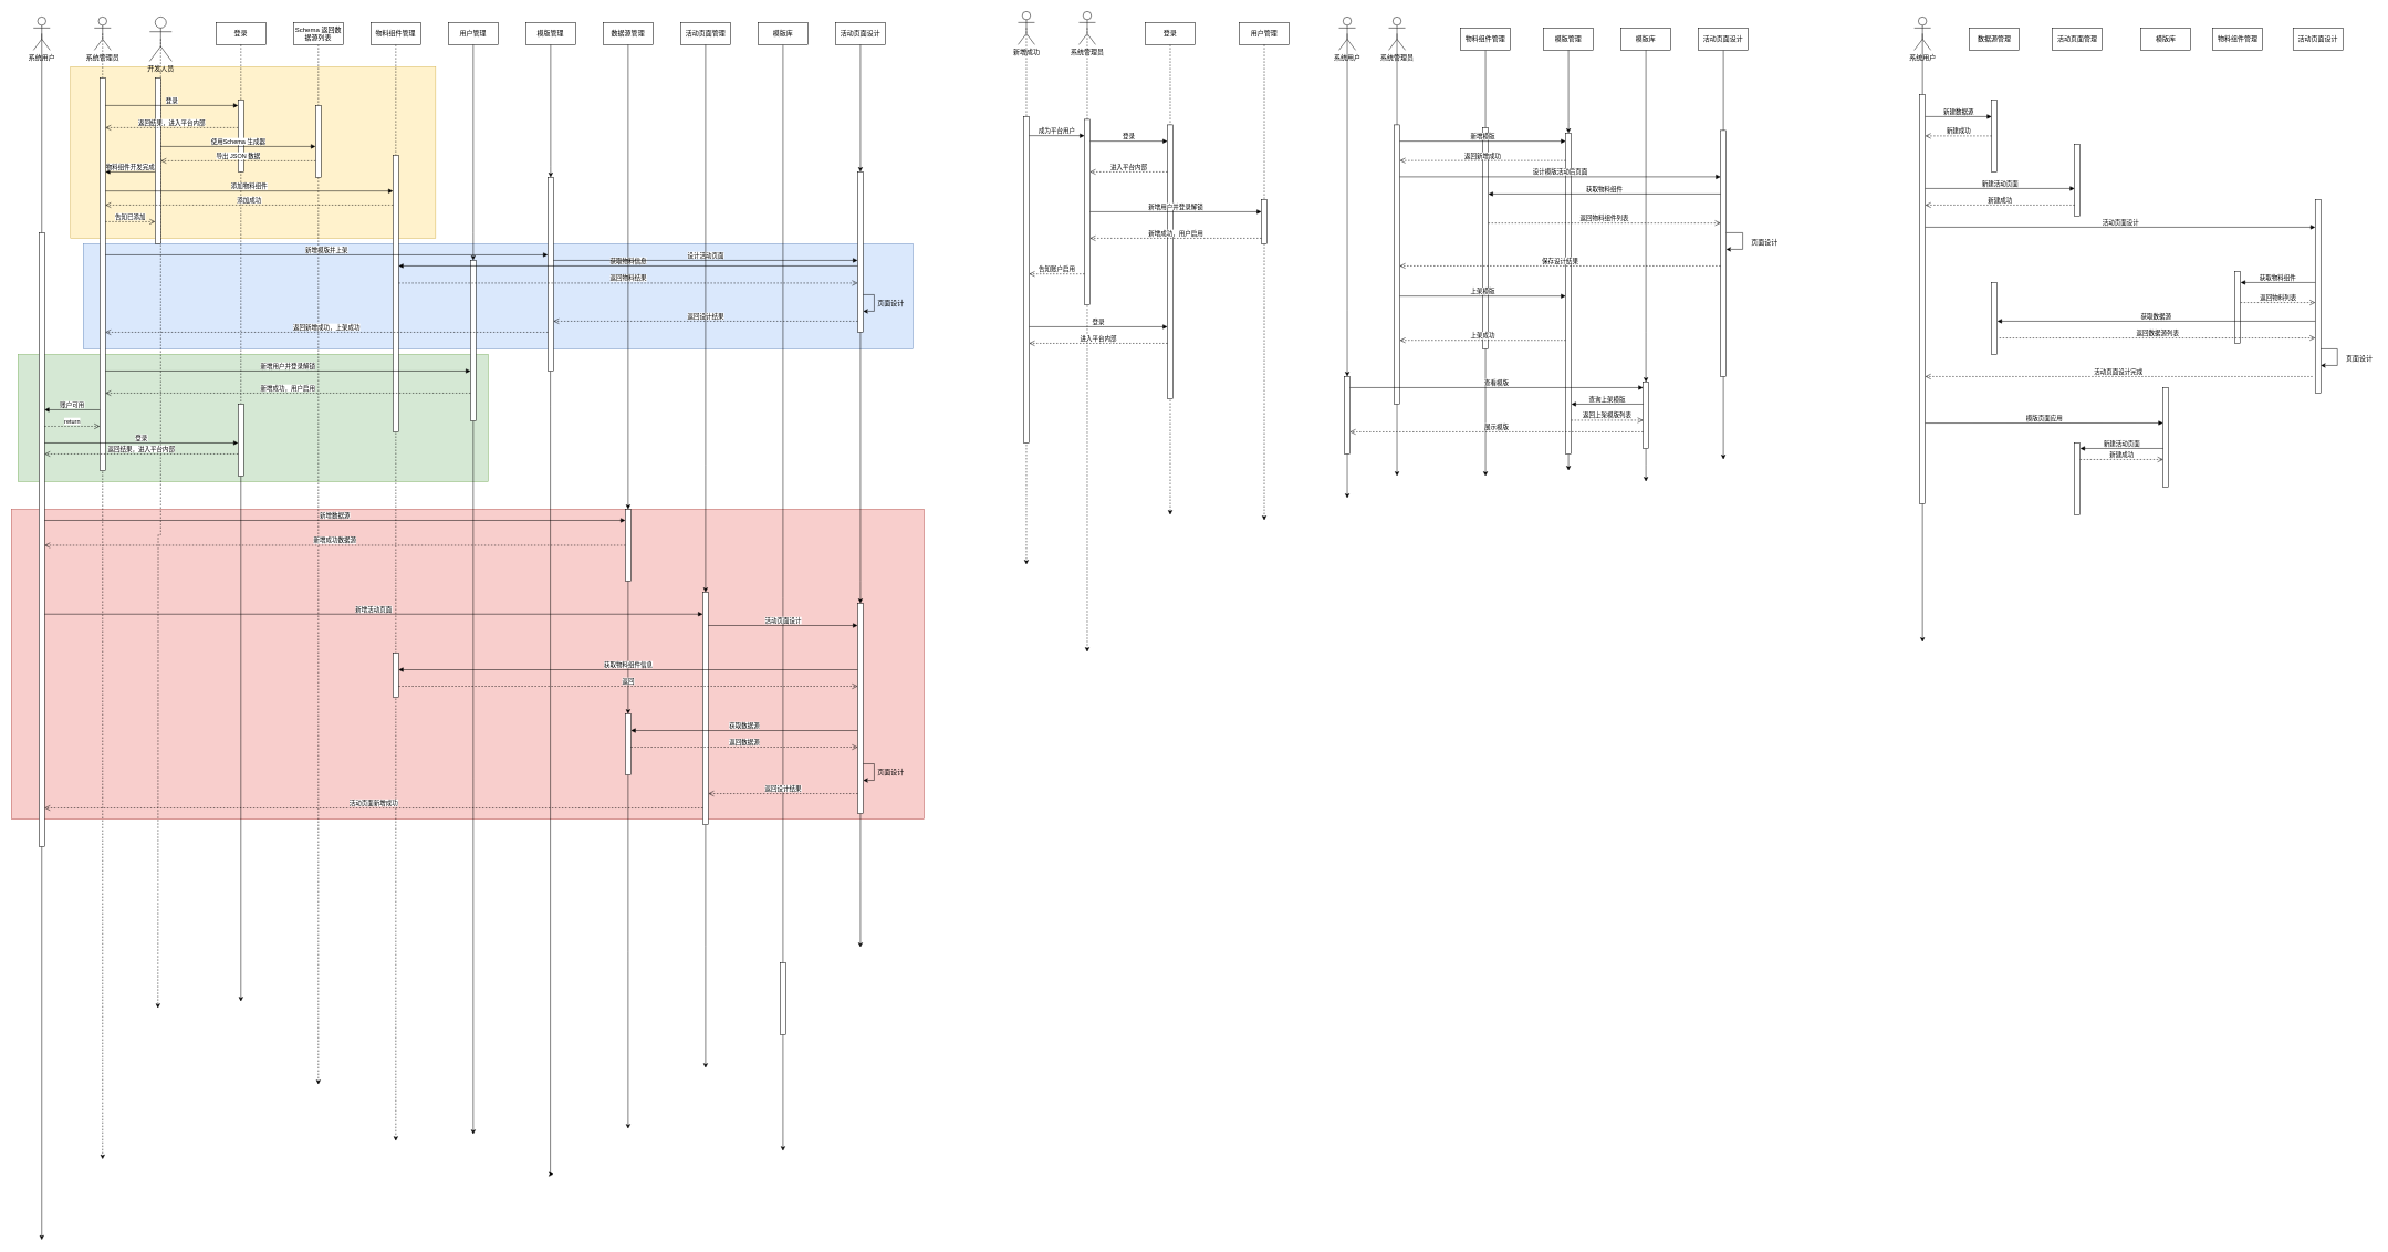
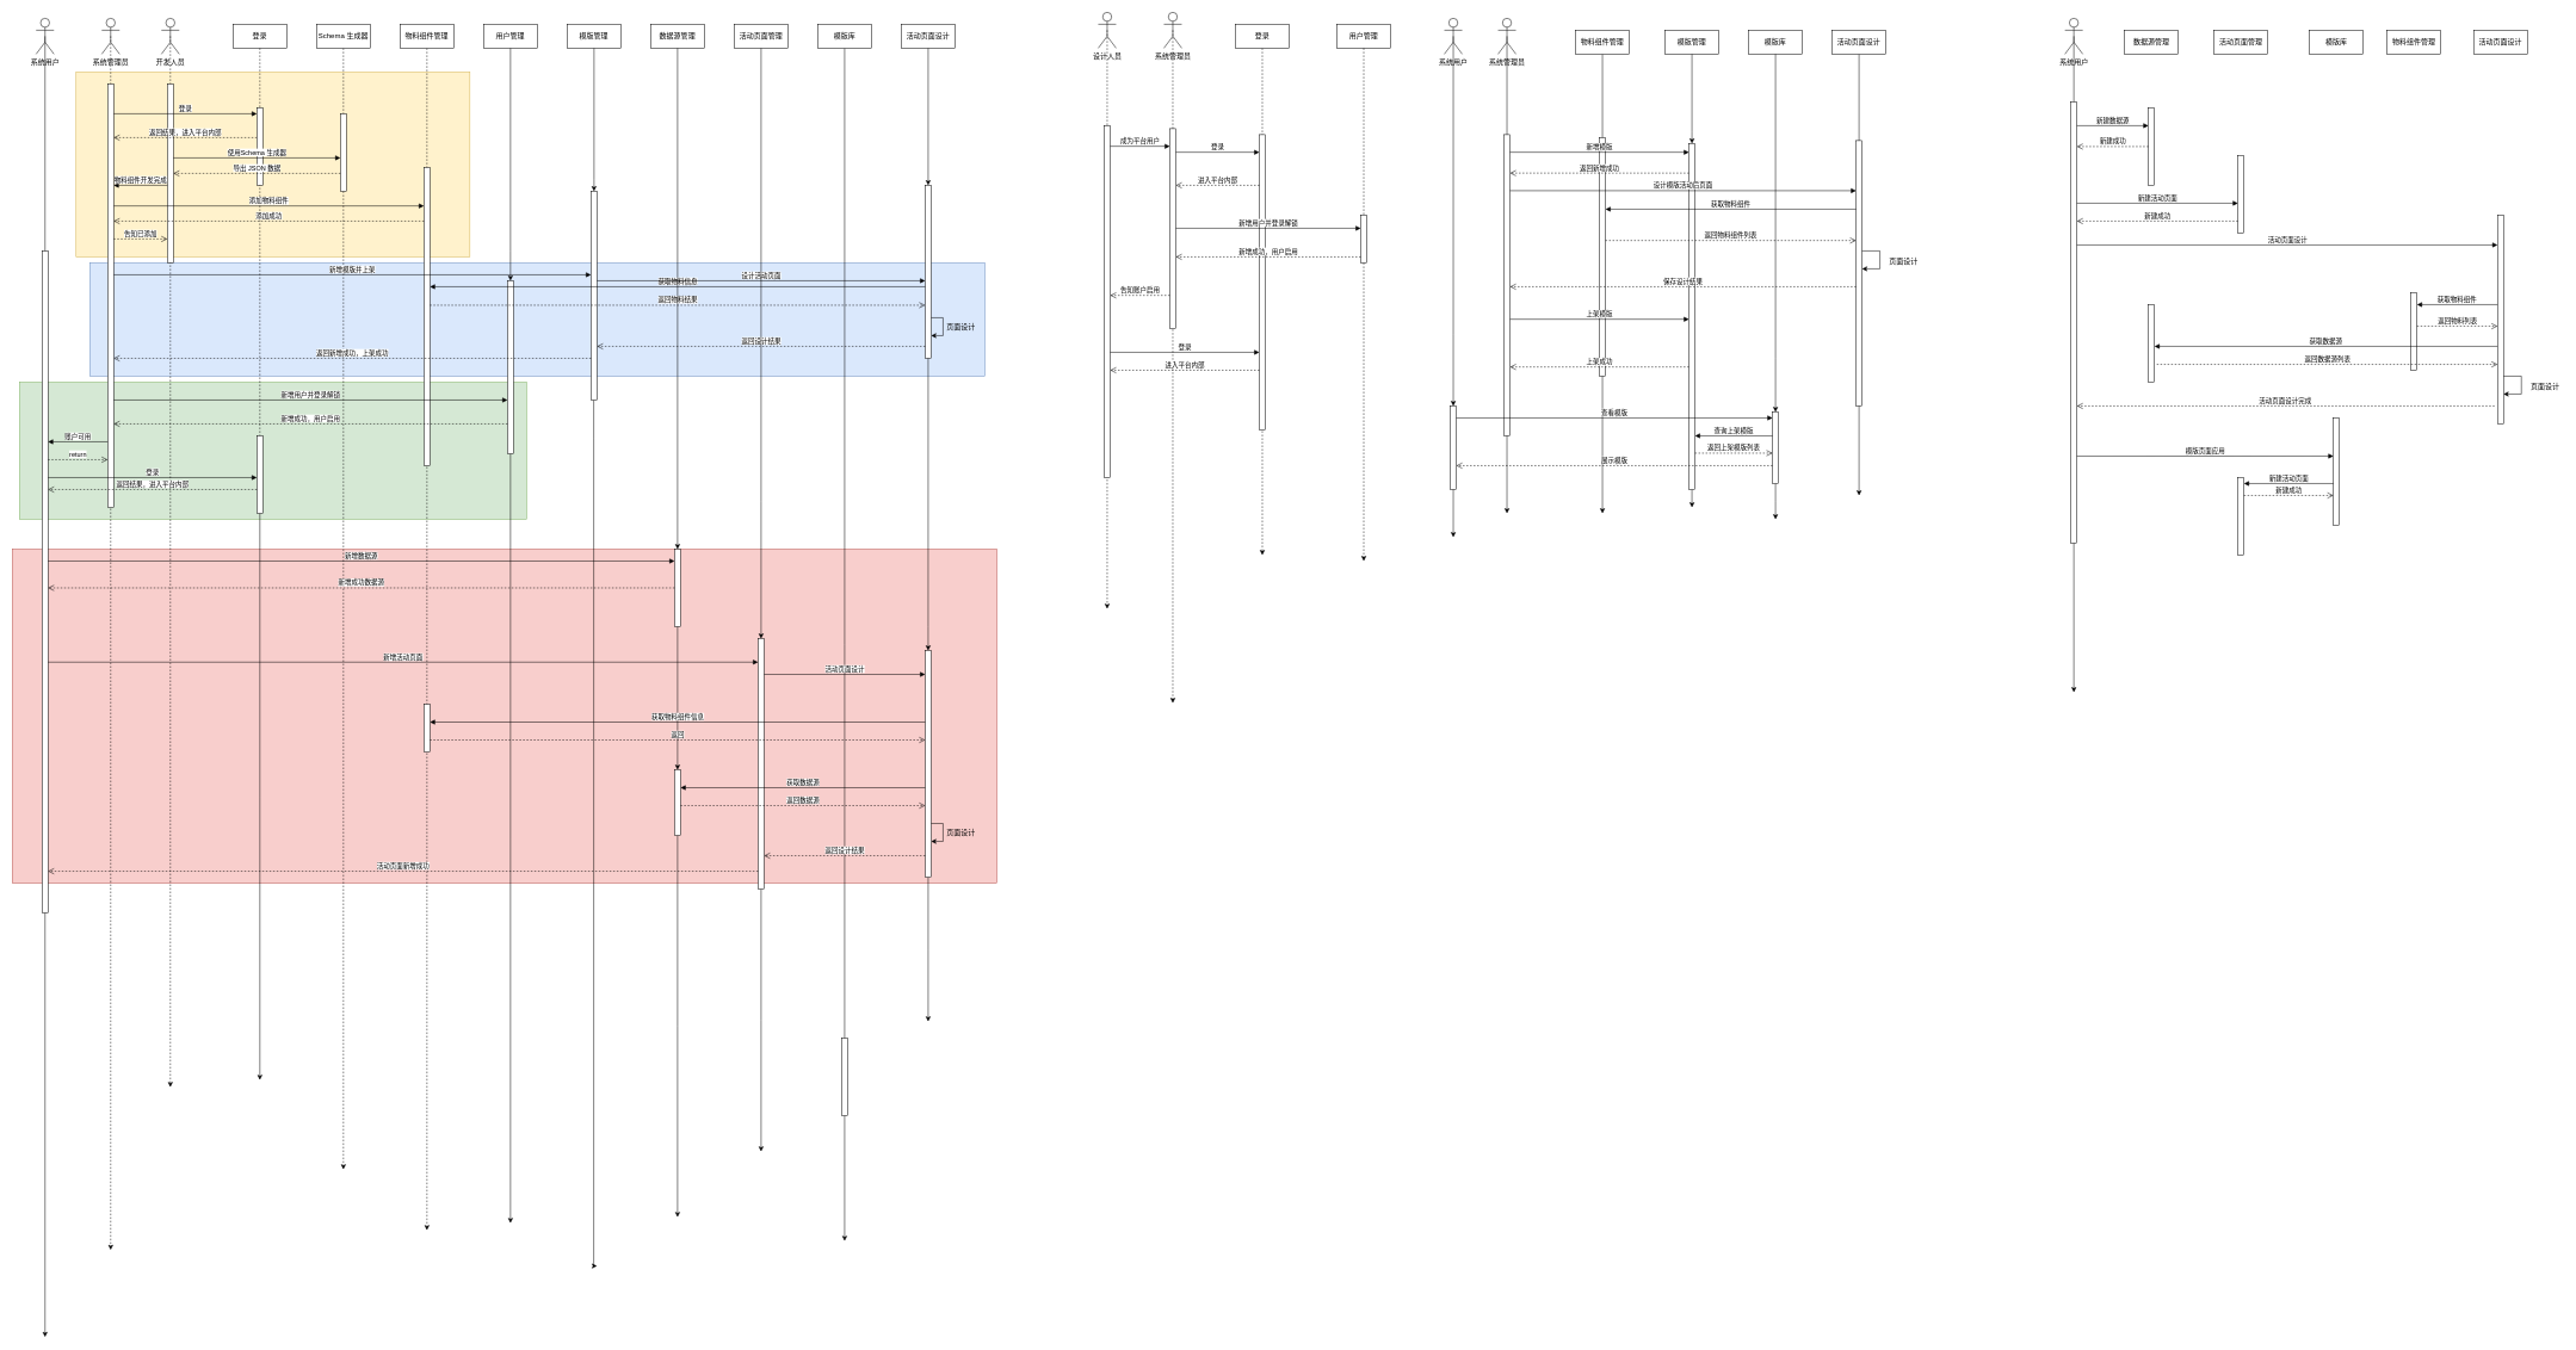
- <mxCell id="15" value="Schema 返回数据源列表" style="rounded=0;whiteSpace=wrap;html=1;" parent="1" vertex="1"><mxGeometry x="530" y="40" width="90" height="40" as="geometry" /></mxCell>
+ <mxCell id="15" value="Schema 生成器" style="rounded=0;whiteSpace=wrap;html=1;" parent="1" vertex="1"><mxGeometry x="530" y="40" width="90" height="40" as="geometry" /></mxCell>
- <mxCell id="9" value="开发人员" style="shape=umlActor;verticalLabelPosition=bottom;verticalAlign=top;html=1;outlineConnect=0;" parent="1" vertex="1"><mxGeometry x="270" y="30" width="40" height="80" as="geometry" /></mxCell>
+ <mxCell id="9" value="开发人员" style="shape=umlActor;verticalLabelPosition=bottom;verticalAlign=top;html=1;outlineConnect=0;" parent="1" vertex="1"><mxGeometry x="270" y="30" width="30" height="60" as="geometry" /></mxCell>
- <mxCell id="91" value="新增成功" style="shape=umlActor;verticalLabelPosition=bottom;verticalAlign=top;html=1;outlineConnect=0;" vertex="1" parent="1"><mxGeometry x="1840" y="20" width="30" height="60" as="geometry" /></mxCell>
+ <mxCell id="91" value="设计人员" style="shape=umlActor;verticalLabelPosition=bottom;verticalAlign=top;html=1;outlineConnect=0;" vertex="1" parent="1"><mxGeometry x="1840" y="20" width="30" height="60" as="geometry" /></mxCell>
